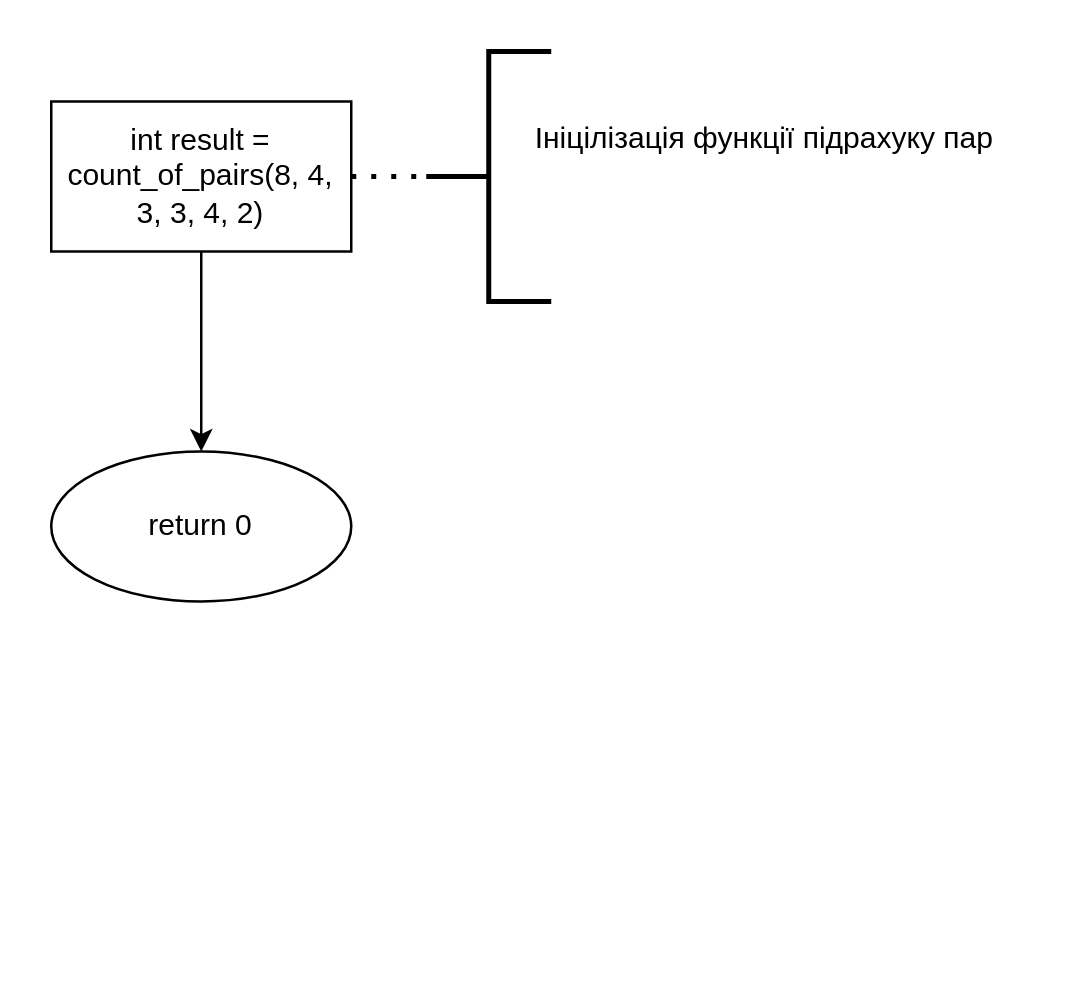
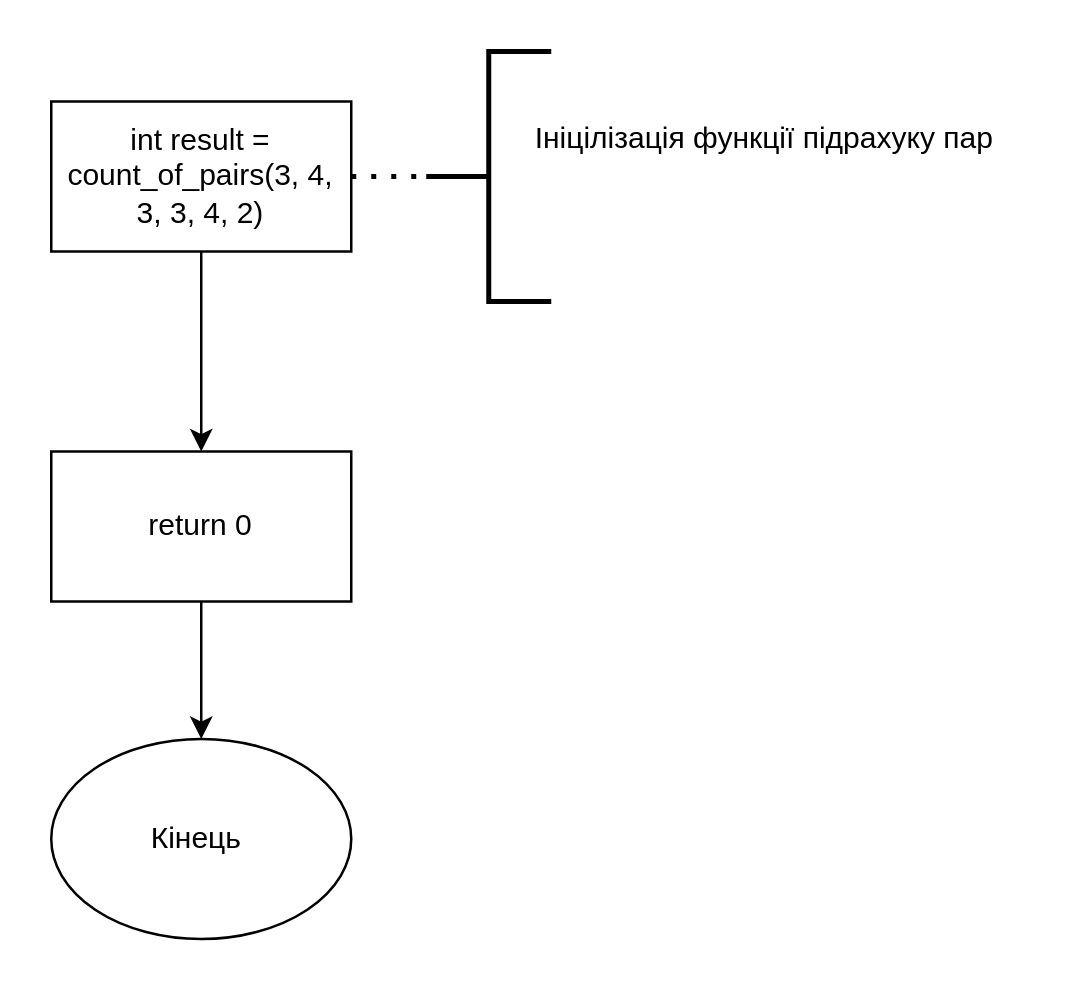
- <mxCell id="3" value="int result = count_of_pairs(8, 4, 3, 3, 4, 2)" style="whiteSpace=wrap;html=1;" parent="1" vertex="1"><mxGeometry x="20" y="40" width="120" height="60" as="geometry" /></mxCell>
+ <mxCell id="3" value="int result = count_of_pairs(3, 4, 3, 3, 4, 2)" style="whiteSpace=wrap;html=1;" parent="1" vertex="1"><mxGeometry x="20" y="40" width="120" height="60" as="geometry" /></mxCell>
- <mxCell id="5" value="return 0" style="ellipse;whiteSpace=wrap;html=1;" parent="1" vertex="1"><mxGeometry x="20" y="180" width="120" height="60" as="geometry" /></mxCell>
+ <mxCell id="5" value="return 0" style="whiteSpace=wrap;html=1;" parent="1" vertex="1"><mxGeometry x="20" y="180" width="120" height="60" as="geometry" /></mxCell>
+ <mxCell id="4" value="" style="edgeStyle=orthogonalEdgeStyle;rounded=0;orthogonalLoop=1;jettySize=auto;html=1;" parent="1" source="5" target="6" edge="1"><mxGeometry relative="1" as="geometry" /></mxCell>
+ <mxCell id="6" value="Кінець&amp;nbsp;" style="ellipse;whiteSpace=wrap;html=1;" parent="1" vertex="1"><mxGeometry x="20" y="295" width="120" height="80" as="geometry" /></mxCell>
